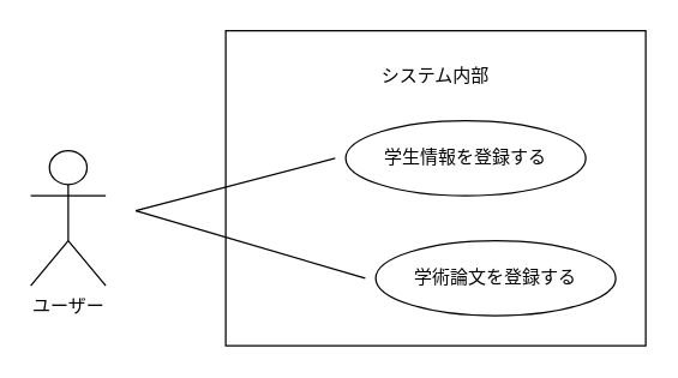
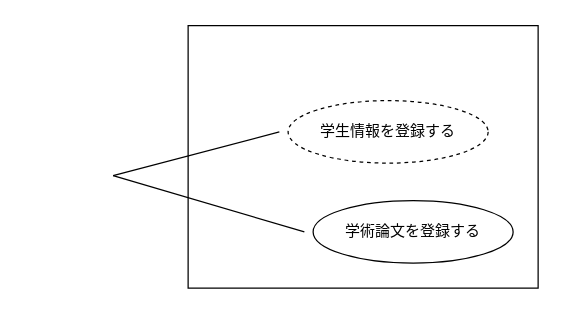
- <mxCell id="4" value="システム内部" style="rounded=0;whiteSpace=wrap;html=1;opacity=0;" vertex="1" parent="1"><mxGeometry x="230" y="20" width="120" height="60" as="geometry" /></mxCell>
- <mxCell id="5" value="学生情報を登録する" style="ellipse;whiteSpace=wrap;html=1;shadow=0;perimeterSpacing=7;fillColor=none;" vertex="1" parent="1"><mxGeometry x="230" y="80" width="160" height="50" as="geometry" /></mxCell>
+ <mxCell id="5" value="学生情報を登録する" style="ellipse;whiteSpace=wrap;html=1;shadow=0;perimeterSpacing=7;fillColor=none;dashed=1;" vertex="1" parent="1"><mxGeometry x="230" y="80" width="160" height="50" as="geometry" /></mxCell>
- <mxCell id="2" value="ユーザー" style="shape=umlActor;verticalLabelPosition=bottom;verticalAlign=top;html=1;" vertex="1" parent="1"><mxGeometry x="20" y="100" width="50" height="90" as="geometry" /></mxCell>
